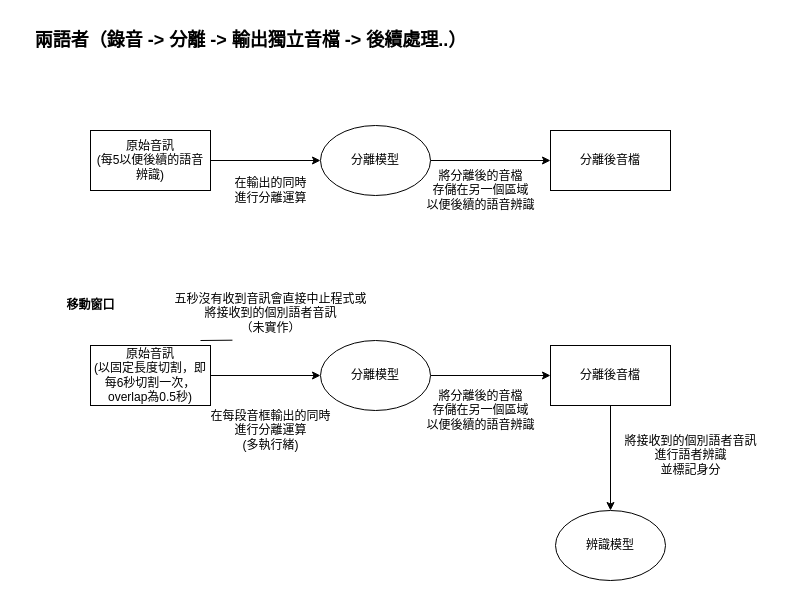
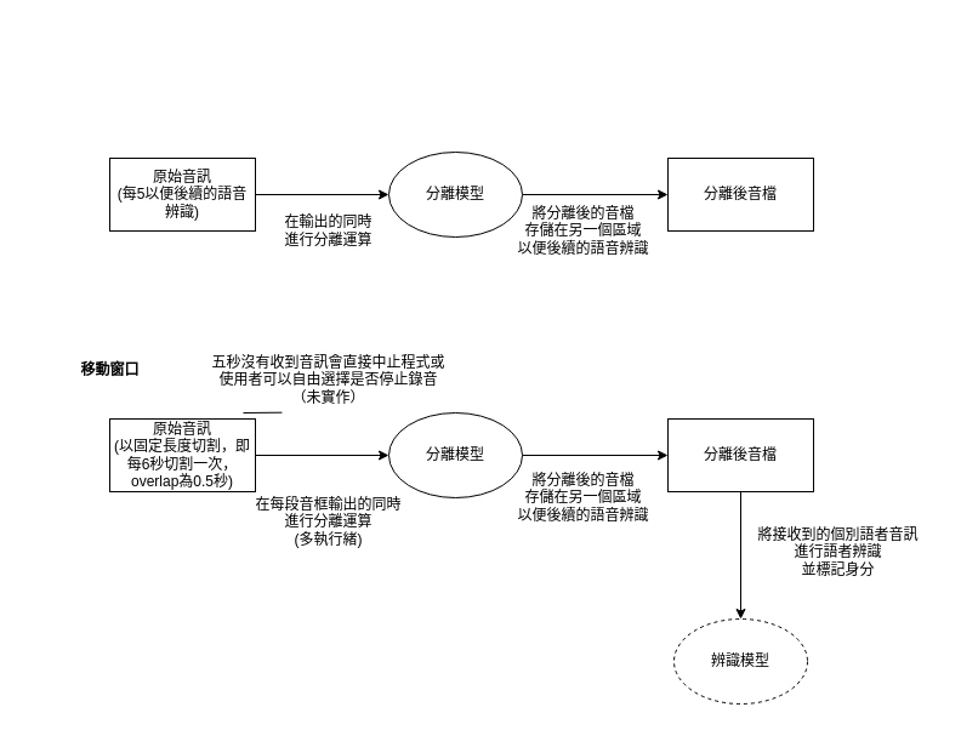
- <mxCell id="19" value="&lt;b&gt;&lt;font style=&quot;font-size: 18px;&quot;&gt;兩語者（錄音 -&amp;gt; 分離 -&amp;gt; 輸出獨立音檔 -&amp;gt; 後續處理..）&lt;/font&gt;&lt;/b&gt;" style="text;html=1;align=center;verticalAlign=middle;resizable=0;points=[];autosize=1;strokeColor=none;fillColor=none;" parent="1" vertex="1"><mxGeometry x="20" y="20" width="460" height="40" as="geometry" /></mxCell>
- <mxCell id="17" value="五秒沒有收到音訊會直接中止程式或&lt;div&gt;將接收到的個別語者音訊&lt;br&gt;&lt;div&gt;&lt;div&gt;（未實作）&lt;/div&gt;&lt;/div&gt;&lt;/div&gt;" style="text;html=1;align=center;verticalAlign=middle;resizable=0;points=[];autosize=1;strokeColor=none;fillColor=none;" parent="1" vertex="1"><mxGeometry x="160" y="283" width="220" height="60" as="geometry" /></mxCell>
+ <mxCell id="17" value="五秒沒有收到音訊會直接中止程式或&lt;div&gt;使用者可以自由選擇是否停止錄音&lt;br&gt;&lt;div&gt;&lt;div&gt;（未實作）&lt;/div&gt;&lt;/div&gt;&lt;/div&gt;" style="text;html=1;align=center;verticalAlign=middle;resizable=0;points=[];autosize=1;strokeColor=none;fillColor=none;" parent="1" vertex="1"><mxGeometry x="160" y="283" width="220" height="60" as="geometry" /></mxCell>
- <mxCell id="21" value="辨識模型" style="ellipse;whiteSpace=wrap;html=1;" vertex="1" parent="1"><mxGeometry x="555" y="510" width="110" height="70" as="geometry" /></mxCell>
+ <mxCell id="21" value="辨識模型" style="ellipse;whiteSpace=wrap;html=1;dashed=1;" vertex="1" parent="1"><mxGeometry x="555" y="510" width="110" height="70" as="geometry" /></mxCell>
